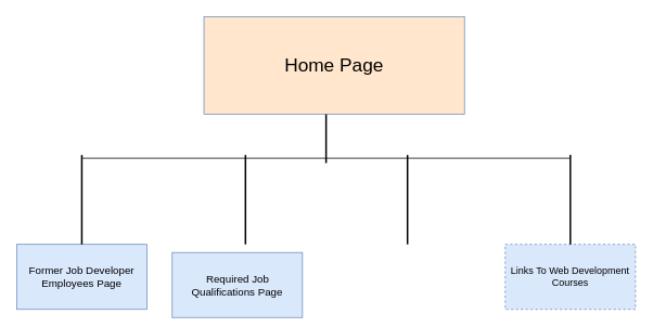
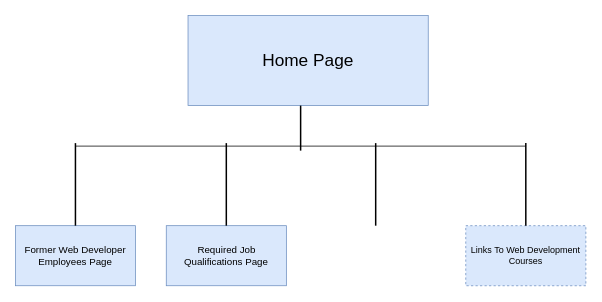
- <mxCell id="2" value="&lt;font style=&quot;font-size: 23px&quot;&gt;Home Page&lt;/font&gt;" style="rounded=0;whiteSpace=wrap;html=1;fillColor=#ffe6cc;strokeColor=#6c8ebf;" vertex="1" parent="1"><mxGeometry x="250" y="20" width="320" height="120" as="geometry" /></mxCell>
+ <mxCell id="2" value="&lt;font style=&quot;font-size: 23px&quot;&gt;Home Page&lt;/font&gt;" style="rounded=0;whiteSpace=wrap;html=1;fillColor=#dae8fc;strokeColor=#6c8ebf;" vertex="1" parent="1"><mxGeometry x="250" y="20" width="320" height="120" as="geometry" /></mxCell>
- <mxCell id="3" value="&lt;font style=&quot;font-size: 13px&quot;&gt;Former Job Developer Employees Page&lt;/font&gt;" style="rounded=0;whiteSpace=wrap;html=1;fillColor=#dae8fc;strokeColor=#6c8ebf;" vertex="1" parent="1"><mxGeometry x="20" y="300" width="160" height="80" as="geometry" /></mxCell>
+ <mxCell id="3" value="&lt;font style=&quot;font-size: 13px&quot;&gt;Former Web Developer Employees Page&lt;/font&gt;" style="rounded=0;whiteSpace=wrap;html=1;fillColor=#dae8fc;strokeColor=#6c8ebf;" vertex="1" parent="1"><mxGeometry x="20" y="300" width="160" height="80" as="geometry" /></mxCell>
- <mxCell id="4" value="&lt;div style=&quot;text-indent: -24px&quot;&gt;&lt;font style=&quot;font-size: 13px&quot;&gt;&amp;nbsp; &amp;nbsp; &amp;nbsp; &amp;nbsp;Required Job Qualifications Page&lt;/font&gt;&lt;/div&gt;" style="rounded=0;whiteSpace=wrap;html=1;fillColor=#dae8fc;strokeColor=#6c8ebf;" vertex="1" parent="1"><mxGeometry x="211" y="310" width="160" height="80" as="geometry" /></mxCell>
+ <mxCell id="4" value="&lt;div style=&quot;text-indent: -24px&quot;&gt;&lt;font style=&quot;font-size: 13px&quot;&gt;&amp;nbsp; &amp;nbsp; &amp;nbsp; &amp;nbsp;Required Job Qualifications Page&lt;/font&gt;&lt;/div&gt;" style="rounded=0;whiteSpace=wrap;html=1;fillColor=#dae8fc;strokeColor=#6c8ebf;" vertex="1" parent="1"><mxGeometry x="221" y="300" width="160" height="80" as="geometry" /></mxCell>
